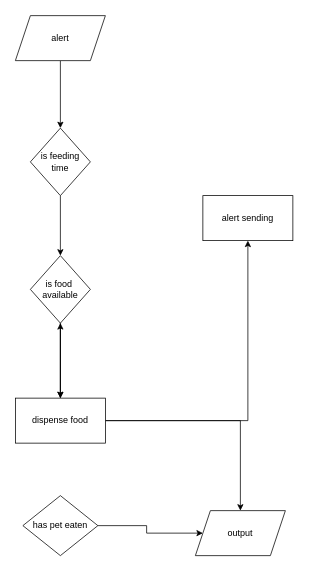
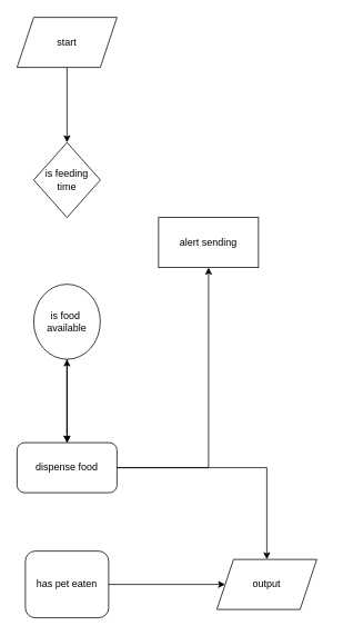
- <mxCell id="3" value="alert" style="shape=parallelogram;perimeter=parallelogramPerimeter;whiteSpace=wrap;html=1;fixedSize=1;" vertex="1" parent="1"><mxGeometry x="20" y="20" width="120" height="60" as="geometry" /></mxCell>
+ <mxCell id="3" value="start" style="shape=parallelogram;perimeter=parallelogramPerimeter;whiteSpace=wrap;html=1;fixedSize=1;" vertex="1" parent="1"><mxGeometry x="20" y="20" width="120" height="60" as="geometry" /></mxCell>
- <mxCell id="15" value="alert sending" style="whiteSpace=wrap;html=1;" vertex="1" parent="1"><mxGeometry x="270" y="260" width="120" height="60" as="geometry" /></mxCell>
+ <mxCell id="15" value="alert sending" style="whiteSpace=wrap;html=1;" vertex="1" parent="1"><mxGeometry x="190" y="260" width="120" height="60" as="geometry" /></mxCell>
- <mxCell id="4" value="" style="edgeStyle=orthogonalEdgeStyle;rounded=0;orthogonalLoop=1;jettySize=auto;html=1;" edge="1" parent="1" source="5" target="8"><mxGeometry relative="1" as="geometry" /></mxCell>
- <mxCell id="8" value="is food&amp;nbsp;&lt;div&gt;available&lt;/div&gt;" style="rhombus;whiteSpace=wrap;html=1;" vertex="1" parent="1"><mxGeometry x="40" y="340" width="80" height="90" as="geometry" /></mxCell>
+ <mxCell id="8" value="is food&amp;nbsp;&lt;div&gt;available&lt;/div&gt;" style="ellipse;whiteSpace=wrap;html=1;" vertex="1" parent="1"><mxGeometry x="40" y="340" width="80" height="90" as="geometry" /></mxCell>
- <mxCell id="12" value="dispense food" style="whiteSpace=wrap;html=1;" vertex="1" parent="1"><mxGeometry x="20" y="530" width="120" height="60" as="geometry" /></mxCell>
+ <mxCell id="12" value="dispense food" style="whiteSpace=wrap;html=1;rounded=1;" vertex="1" parent="1"><mxGeometry x="20" y="530" width="120" height="60" as="geometry" /></mxCell>
- <mxCell id="14" value="has pet eaten" style="rhombus;whiteSpace=wrap;html=1;" vertex="1" parent="1"><mxGeometry x="30" y="660" width="100" height="80" as="geometry" /></mxCell>
+ <mxCell id="14" value="has pet eaten" style="whiteSpace=wrap;html=1;rounded=1;" vertex="1" parent="1"><mxGeometry x="30" y="660" width="100" height="80" as="geometry" /></mxCell>
- <mxCell id="16" value="output" style="shape=parallelogram;perimeter=parallelogramPerimeter;whiteSpace=wrap;html=1;fixedSize=1;" vertex="1" parent="1"><mxGeometry x="260" y="680" width="120" height="60" as="geometry" /></mxCell>
+ <mxCell id="16" value="output" style="shape=parallelogram;perimeter=parallelogramPerimeter;whiteSpace=wrap;html=1;fixedSize=1;" vertex="1" parent="1"><mxGeometry x="260" y="670" width="120" height="60" as="geometry" /></mxCell>
